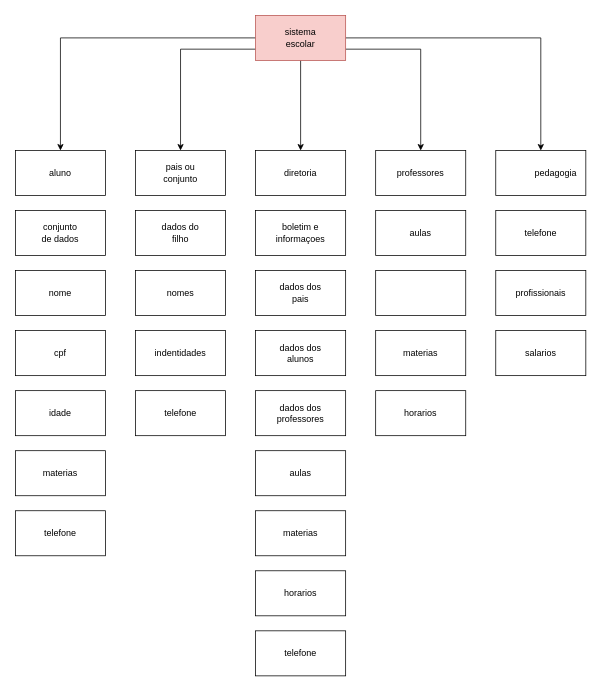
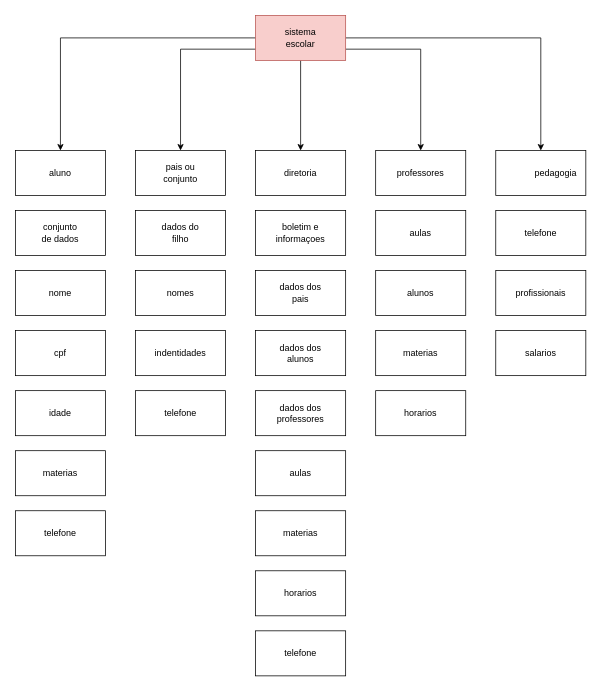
+ <mxCell id="45" value="alunos" style="text;html=1;align=center;verticalAlign=middle;whiteSpace=wrap;rounded=0;" vertex="1" parent="1"><mxGeometry x="530" y="375" width="60" height="30" as="geometry" /></mxCell>
